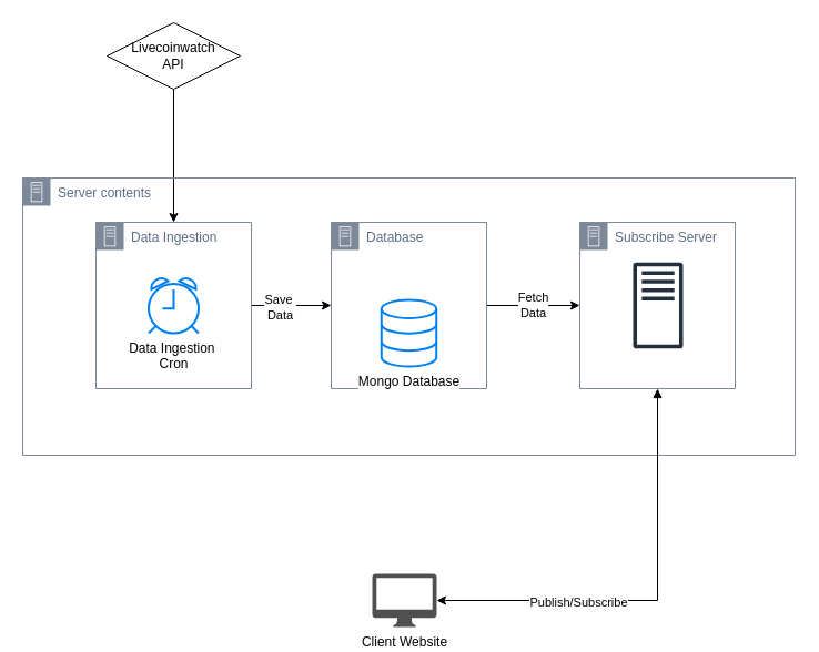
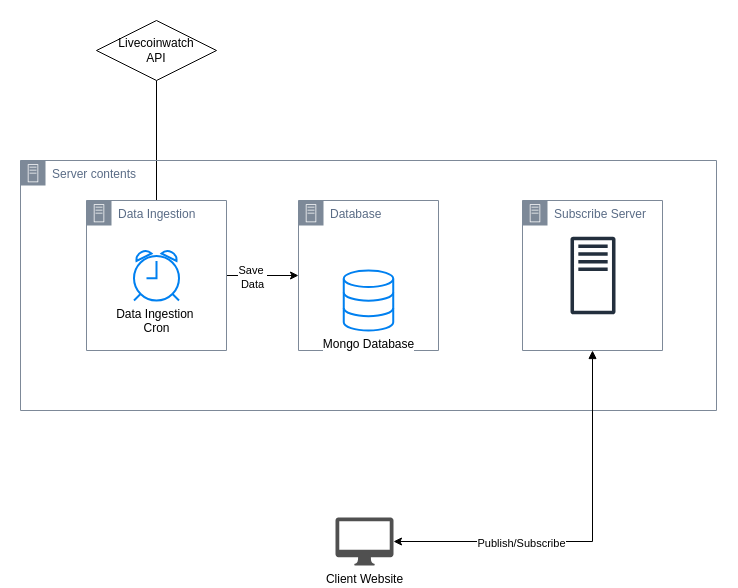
- <mxCell id="2" style="edgeStyle=orthogonalEdgeStyle;rounded=0;orthogonalLoop=1;jettySize=auto;html=1;entryX=0.5;entryY=0;entryDx=0;entryDy=0;" edge="1" parent="1" source="3" target="6"><mxGeometry relative="1" as="geometry" /></mxCell>
+ <mxCell id="2" style="edgeStyle=orthogonalEdgeStyle;rounded=0;orthogonalLoop=1;jettySize=auto;html=1;entryX=0.5;entryY=0;entryDx=0;entryDy=0;endArrow=none;" edge="1" parent="1" source="3" target="6"><mxGeometry relative="1" as="geometry" /></mxCell>
- <mxCell id="11" style="edgeStyle=orthogonalEdgeStyle;rounded=0;orthogonalLoop=1;jettySize=auto;html=1;entryX=0;entryY=0.5;entryDx=0;entryDy=0;" edge="1" parent="8" source="13" target="9"><mxGeometry relative="1" as="geometry" /></mxCell>
- <mxCell id="12" value="Fetch&lt;div&gt;Data&lt;/div&gt;" style="edgeLabel;html=1;align=center;verticalAlign=middle;resizable=0;points=[];" vertex="1" connectable="0" parent="11"><mxGeometry x="-0.035" y="1" relative="1" as="geometry"><mxPoint as="offset" /></mxGeometry></mxCell>
